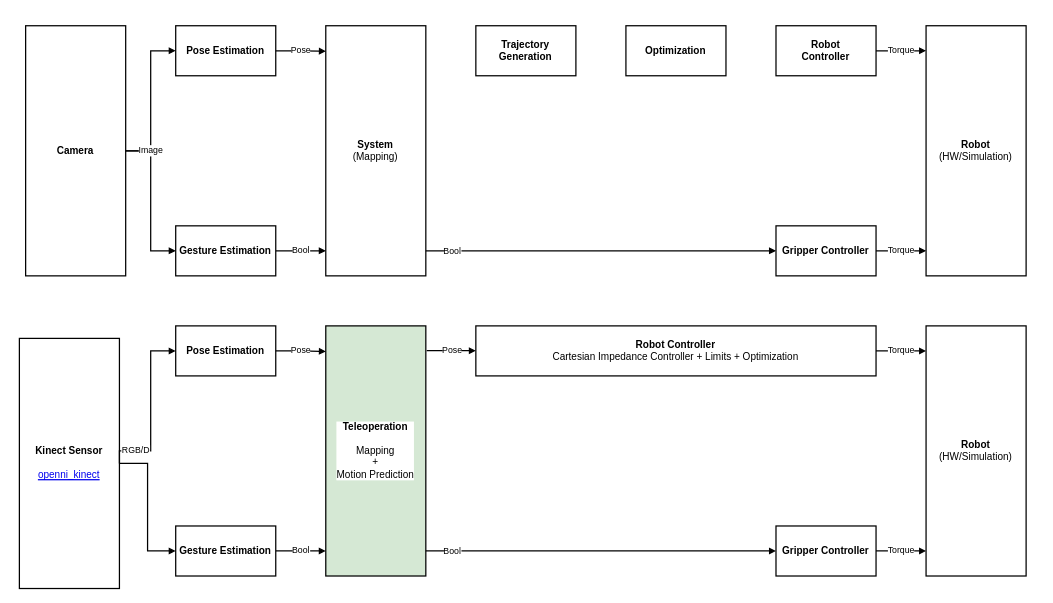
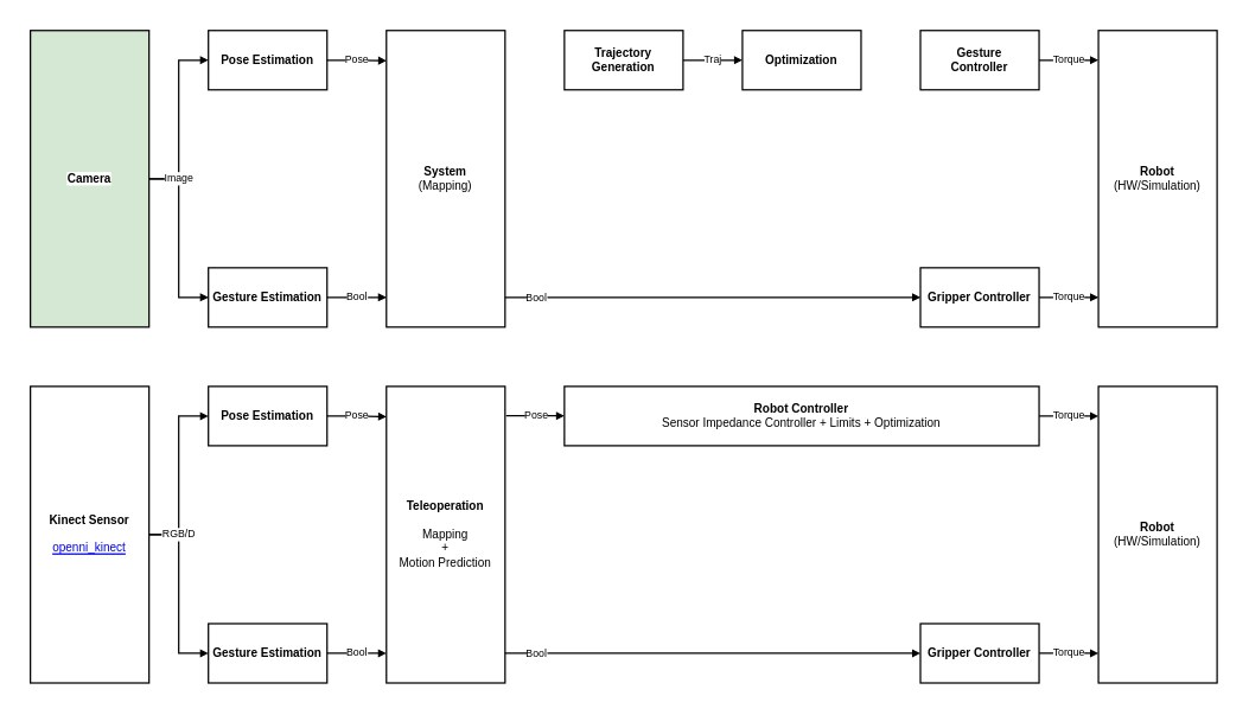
+ <mxCell id="8" value="Traj" style="edgeStyle=orthogonalEdgeStyle;rounded=0;orthogonalLoop=1;jettySize=auto;html=1;fontSize=7;startArrow=none;startFill=0;endArrow=block;endFill=1;endSize=3;strokeWidth=1;" parent="1" source="6" target="7" edge="1"><mxGeometry relative="1" as="geometry" /></mxCell>
- <mxCell id="12" value="Robot&lt;br style=&quot;font-size: 8px;&quot;&gt;Controller" style="rounded=0;whiteSpace=wrap;html=1;fontSize=8;labelBackgroundColor=default;endArrow=block;startArrow=none;startFill=0;endFill=1;endSize=3;fontStyle=1;strokeWidth=1;" parent="1" vertex="1"><mxGeometry x="620" y="20" width="80" height="40" as="geometry" /></mxCell>
+ <mxCell id="12" value="Gesture&lt;br style=&quot;font-size: 8px;&quot;&gt;Controller" style="rounded=0;whiteSpace=wrap;html=1;fontSize=8;labelBackgroundColor=default;endArrow=block;startArrow=none;startFill=0;endFill=1;endSize=3;fontStyle=1;strokeWidth=1;" parent="1" vertex="1"><mxGeometry x="620" y="20" width="80" height="40" as="geometry" /></mxCell>
- <mxCell id="2" value="Camera" style="rounded=0;whiteSpace=wrap;html=1;fontSize=8;labelBackgroundColor=default;endArrow=block;startArrow=none;startFill=0;endFill=1;endSize=3;fontStyle=1;strokeWidth=1;" parent="1" vertex="1"><mxGeometry x="20" y="20" width="80" height="200" as="geometry" /></mxCell>
+ <mxCell id="2" value="Camera" style="rounded=0;whiteSpace=wrap;html=1;fontSize=8;labelBackgroundColor=default;endArrow=block;startArrow=none;startFill=0;endFill=1;endSize=3;fontStyle=1;strokeWidth=1;fillColor=#d5e8d4;" parent="1" vertex="1"><mxGeometry x="20" y="20" width="80" height="200" as="geometry" /></mxCell>
- <mxCell id="29" value="Robot Controller&lt;br&gt;&lt;span style=&quot;font-weight: normal&quot;&gt;Cartesian Impedance Controller + Limits + Optimization&lt;/span&gt;" style="rounded=0;whiteSpace=wrap;html=1;fontSize=8;labelBackgroundColor=default;endArrow=block;startArrow=none;startFill=0;endFill=1;endSize=3;fontStyle=1;strokeWidth=1;" vertex="1" parent="1"><mxGeometry x="380" y="260" width="320" height="40" as="geometry" /></mxCell>
+ <mxCell id="29" value="Robot Controller&lt;br&gt;&lt;span style=&quot;font-weight: normal&quot;&gt;Sensor Impedance Controller + Limits + Optimization&lt;/span&gt;" style="rounded=0;whiteSpace=wrap;html=1;fontSize=8;labelBackgroundColor=default;endArrow=block;startArrow=none;startFill=0;endFill=1;endSize=3;fontStyle=1;strokeWidth=1;" vertex="1" parent="1"><mxGeometry x="380" y="260" width="320" height="40" as="geometry" /></mxCell>
- <mxCell id="22" value="Teleoperation&lt;br&gt;&lt;br style=&quot;font-size: 8px&quot;&gt;&lt;span style=&quot;font-weight: normal&quot;&gt;Mapping&lt;br&gt;+&lt;br&gt;Motion Prediction&lt;/span&gt;" style="rounded=0;whiteSpace=wrap;html=1;fontSize=8;labelBackgroundColor=default;endArrow=block;startArrow=none;startFill=0;endFill=1;endSize=3;fontStyle=1;strokeWidth=1;fillColor=#d5e8d4;" vertex="1" parent="1"><mxGeometry x="260" y="260" width="80" height="200" as="geometry" /></mxCell>
+ <mxCell id="22" value="Teleoperation&lt;br&gt;&lt;br style=&quot;font-size: 8px&quot;&gt;&lt;span style=&quot;font-weight: normal&quot;&gt;Mapping&lt;br&gt;+&lt;br&gt;Motion Prediction&lt;/span&gt;" style="rounded=0;whiteSpace=wrap;html=1;fontSize=8;labelBackgroundColor=default;endArrow=block;startArrow=none;startFill=0;endFill=1;endSize=3;fontStyle=1;strokeWidth=1;" vertex="1" parent="1"><mxGeometry x="260" y="260" width="80" height="200" as="geometry" /></mxCell>
- <mxCell id="20" value="Kinect Sensor&lt;br&gt;&lt;br&gt;&lt;a class=&quot;backlink&quot; href=&quot;https://wiki.ros.org/action/fullsearch/openni_kinect?action=fullsearch&amp;amp;context=180&amp;amp;value=linkto%3A%22openni_kinect%22&quot; title=&quot;Click to do a full-text search for this title&quot; style=&quot;font-weight: normal&quot;&gt;openni_kinect&lt;/a&gt;" style="rounded=0;whiteSpace=wrap;html=1;fontSize=8;labelBackgroundColor=default;endArrow=block;startArrow=none;startFill=0;endFill=1;endSize=3;fontStyle=1;strokeWidth=1;" vertex="1" parent="1"><mxGeometry x="15" y="270" width="80" height="200" as="geometry" /></mxCell>
+ <mxCell id="20" value="Kinect Sensor&lt;br&gt;&lt;br&gt;&lt;a class=&quot;backlink&quot; href=&quot;https://wiki.ros.org/action/fullsearch/openni_kinect?action=fullsearch&amp;amp;context=180&amp;amp;value=linkto%3A%22openni_kinect%22&quot; title=&quot;Click to do a full-text search for this title&quot; style=&quot;font-weight: normal&quot;&gt;openni_kinect&lt;/a&gt;" style="rounded=0;whiteSpace=wrap;html=1;fontSize=8;labelBackgroundColor=default;endArrow=block;startArrow=none;startFill=0;endFill=1;endSize=3;fontStyle=1;strokeWidth=1;" vertex="1" parent="1"><mxGeometry x="20" y="260" width="80" height="200" as="geometry" /></mxCell>
